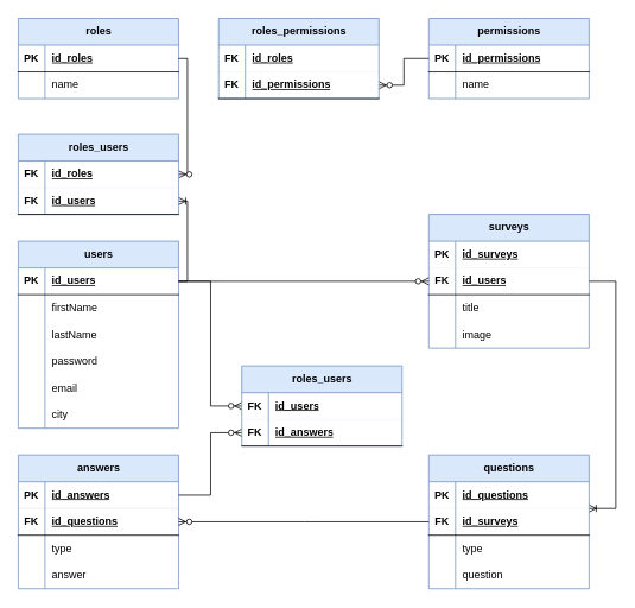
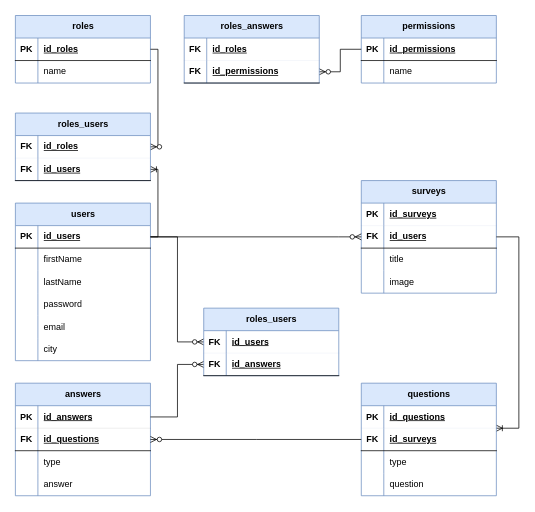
- <mxCell id="82" value="roles_permissions" style="shape=table;startSize=30;container=1;collapsible=1;childLayout=tableLayout;fixedRows=1;rowLines=0;fontStyle=1;align=center;resizeLast=1;html=1;fillColor=#dae8fc;strokeColor=#6c8ebf;" vertex="1" parent="1"><mxGeometry x="245" y="20" width="180" height="90" as="geometry" /></mxCell>
+ <mxCell id="82" value="roles_answers" style="shape=table;startSize=30;container=1;collapsible=1;childLayout=tableLayout;fixedRows=1;rowLines=0;fontStyle=1;align=center;resizeLast=1;html=1;fillColor=#dae8fc;strokeColor=#6c8ebf;" vertex="1" parent="1"><mxGeometry x="245" y="20" width="180" height="90" as="geometry" /></mxCell>
